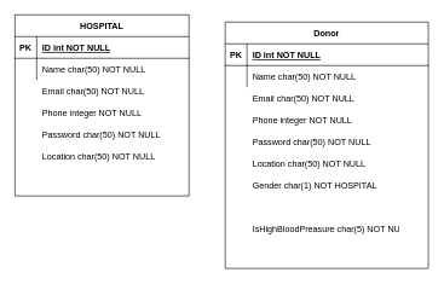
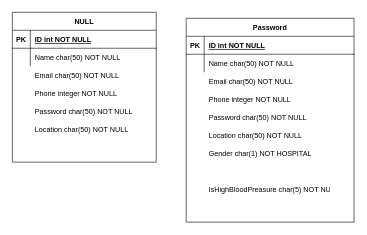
- <mxCell id="3" value="HOSPITAL" style="shape=table;startSize=30;container=1;collapsible=1;childLayout=tableLayout;fixedRows=1;rowLines=0;fontStyle=1;align=center;resizeLast=1;" parent="2" vertex="1"><mxGeometry width="240" height="250" as="geometry"><mxRectangle x="120" y="120" width="90" height="30" as="alternateBounds" /></mxGeometry></mxCell>
+ <mxCell id="3" value="NULL" style="shape=table;startSize=30;container=1;collapsible=1;childLayout=tableLayout;fixedRows=1;rowLines=0;fontStyle=1;align=center;resizeLast=1;" parent="2" vertex="1"><mxGeometry width="240" height="250" as="geometry"><mxRectangle x="120" y="120" width="90" height="30" as="alternateBounds" /></mxGeometry></mxCell>
- <mxCell id="14" value="Donor" style="shape=table;startSize=30;container=1;collapsible=1;childLayout=tableLayout;fixedRows=1;rowLines=0;fontStyle=1;align=center;resizeLast=1;" parent="1" vertex="1"><mxGeometry x="310" y="30" width="280" height="340" as="geometry"><mxRectangle x="120" y="120" width="90" height="30" as="alternateBounds" /></mxGeometry></mxCell>
+ <mxCell id="14" value="Password" style="shape=table;startSize=30;container=1;collapsible=1;childLayout=tableLayout;fixedRows=1;rowLines=0;fontStyle=1;align=center;resizeLast=1;" parent="1" vertex="1"><mxGeometry x="310" y="30" width="280" height="340" as="geometry"><mxRectangle x="120" y="120" width="90" height="30" as="alternateBounds" /></mxGeometry></mxCell>
